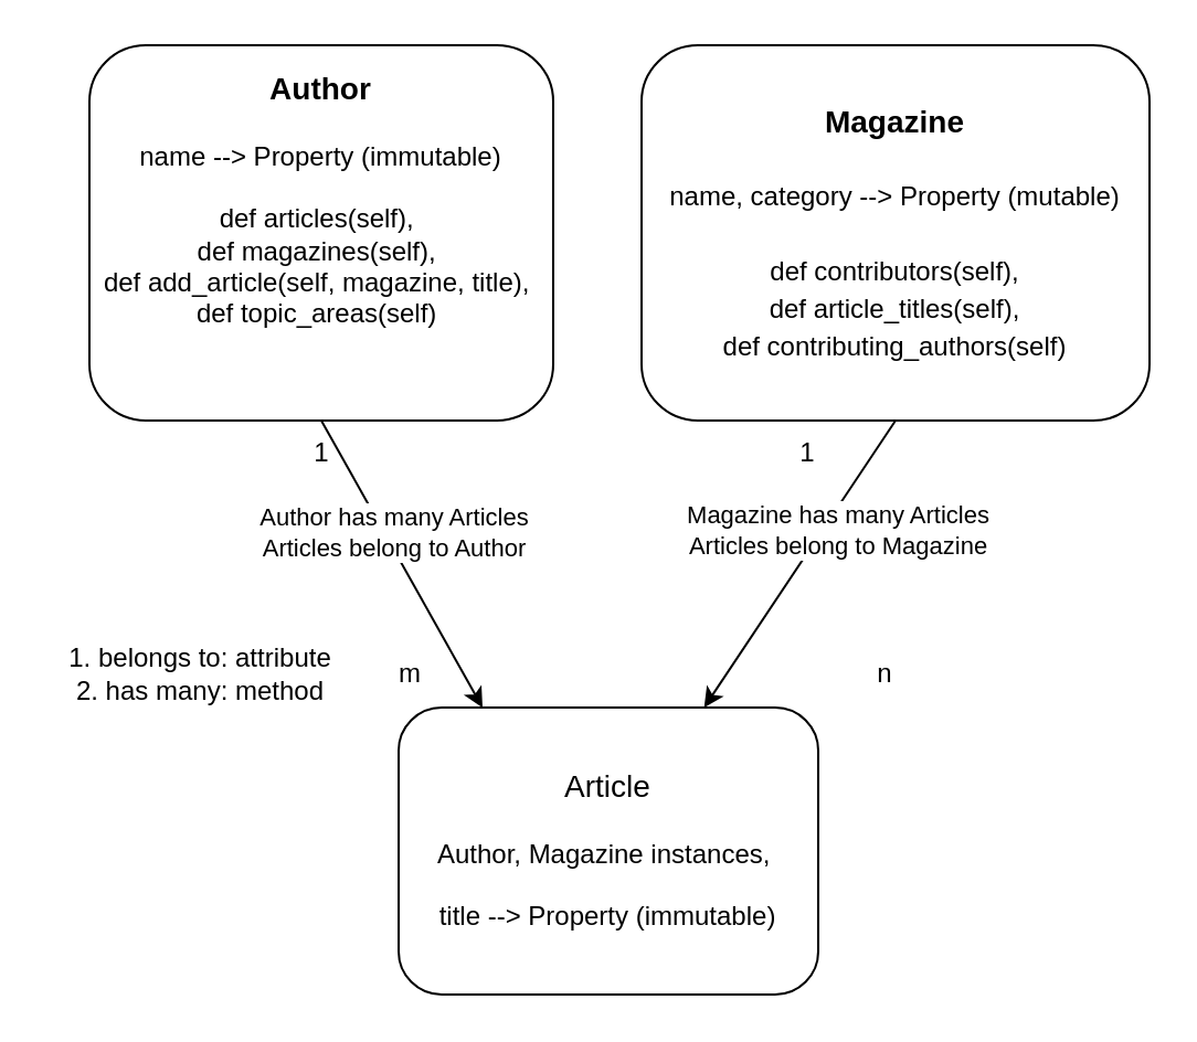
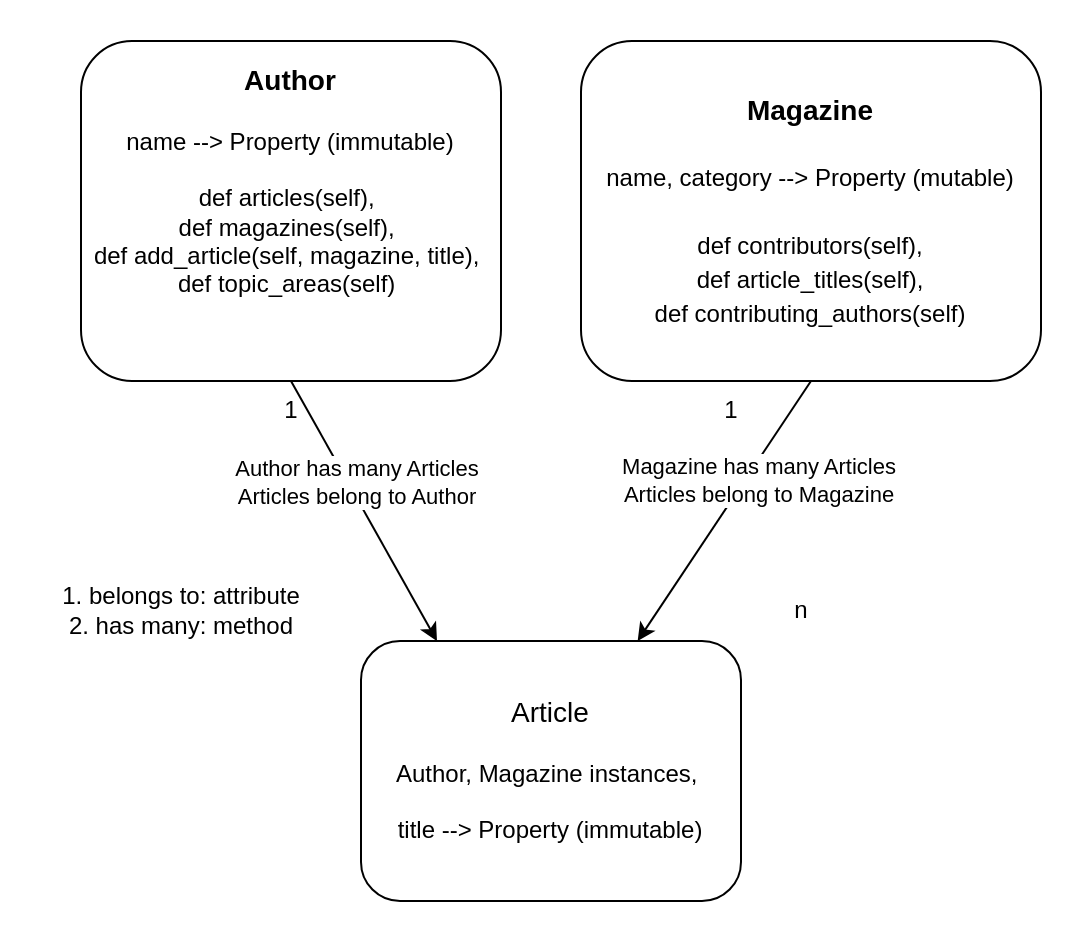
- <mxCell id="10" value="m" style="text;html=1;align=center;verticalAlign=middle;resizable=0;points=[];autosize=1;strokeColor=none;fillColor=none;" vertex="1" parent="1"><mxGeometry x="170" y="290" width="30" height="30" as="geometry" /></mxCell>
